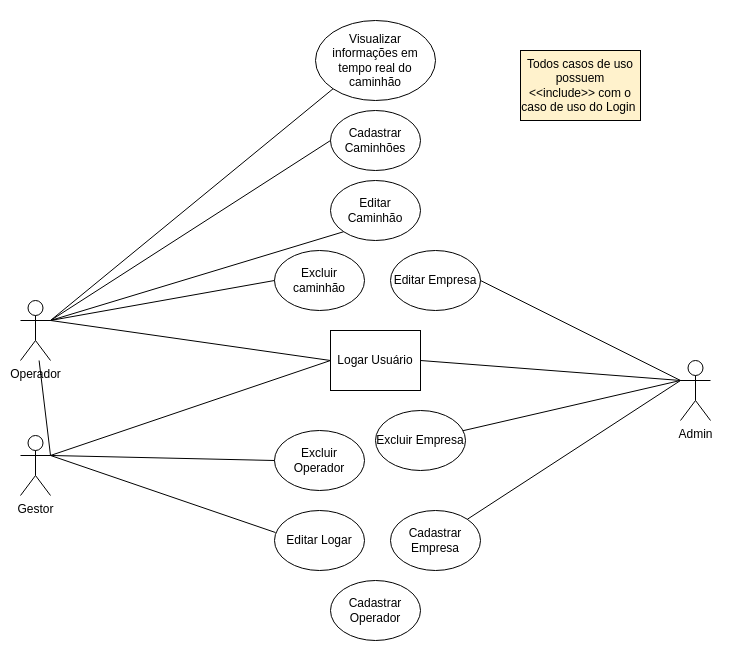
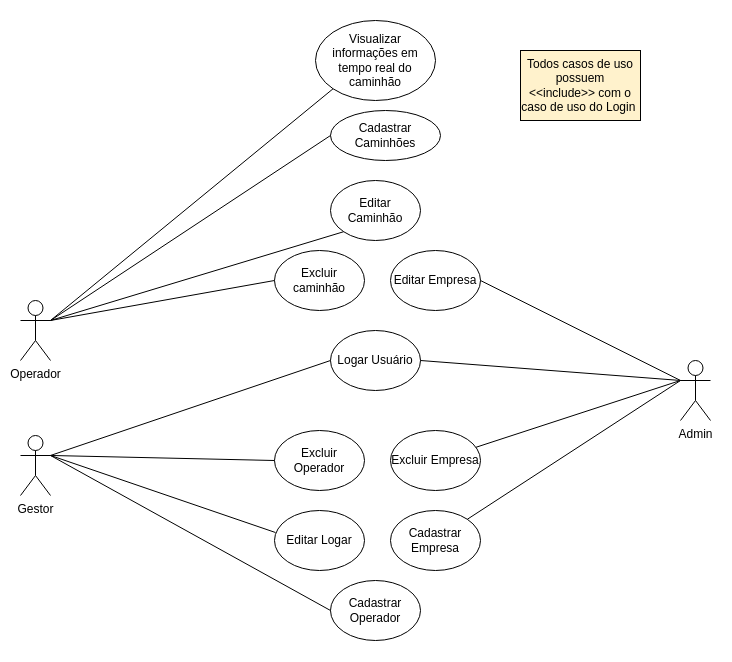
- <mxCell id="10" value="Cadastrar Caminhões" style="ellipse;whiteSpace=wrap;html=1;" parent="1" vertex="1"><mxGeometry x="330" y="110" width="90" height="60" as="geometry" /></mxCell>
+ <mxCell id="10" value="Cadastrar Caminhões" style="ellipse;whiteSpace=wrap;html=1;" parent="1" vertex="1"><mxGeometry x="330" y="110" width="110" height="50" as="geometry" /></mxCell>
- <mxCell id="17" value="" style="endArrow=none;html=1;exitX=1;exitY=0.333;exitDx=0;exitDy=0;exitPerimeter=0;entryX=0;entryY=0.5;entryDx=0;entryDy=0;" parent="1" source="2" target="3" edge="1"><mxGeometry width="50" height="50" relative="1" as="geometry"><mxPoint x="340" y="310" as="sourcePoint" /><mxPoint x="390" y="260" as="targetPoint" /></mxGeometry></mxCell>
- <mxCell id="3" value="Logar Usuário" style="whiteSpace=wrap;html=1;rounded=0;" parent="1" vertex="1"><mxGeometry x="330" y="330" width="90" height="60" as="geometry" /></mxCell>
+ <mxCell id="3" value="Logar Usuário" style="ellipse;whiteSpace=wrap;html=1;" parent="1" vertex="1"><mxGeometry x="330" y="330" width="90" height="60" as="geometry" /></mxCell>
- <mxCell id="24" value="" style="endArrow=none;html=1;exitX=1;exitY=0.333;exitDx=0;exitDy=0;exitPerimeter=0;" parent="1" source="14" target="2" edge="1"><mxGeometry width="50" height="50" relative="1" as="geometry"><mxPoint x="340" y="310" as="sourcePoint" /><mxPoint x="390" y="260" as="targetPoint" /></mxGeometry></mxCell>
+ <mxCell id="24" value="" style="endArrow=none;html=1;exitX=1;exitY=0.333;exitDx=0;exitDy=0;exitPerimeter=0;entryX=0;entryY=0.5;entryDx=0;entryDy=0;" parent="1" source="14" target="7" edge="1"><mxGeometry width="50" height="50" relative="1" as="geometry"><mxPoint x="340" y="310" as="sourcePoint" /><mxPoint x="390" y="260" as="targetPoint" /></mxGeometry></mxCell>
- <mxCell id="6" value="Excluir Empresa" style="ellipse;whiteSpace=wrap;html=1;" parent="1" vertex="1"><mxGeometry x="375" y="410" width="90" height="60" as="geometry" /></mxCell>
+ <mxCell id="6" value="Excluir Empresa" style="ellipse;whiteSpace=wrap;html=1;" parent="1" vertex="1"><mxGeometry x="390" y="430" width="90" height="60" as="geometry" /></mxCell>
